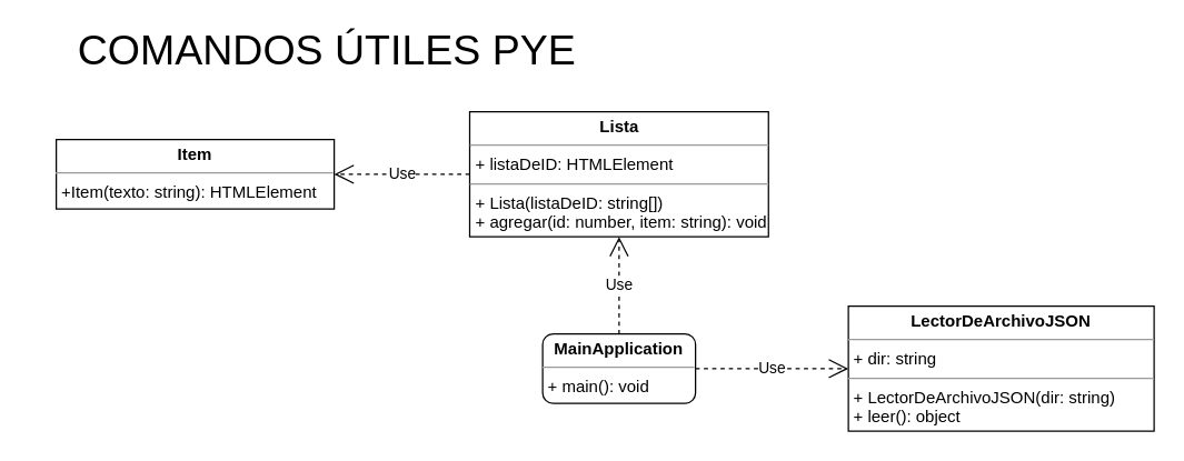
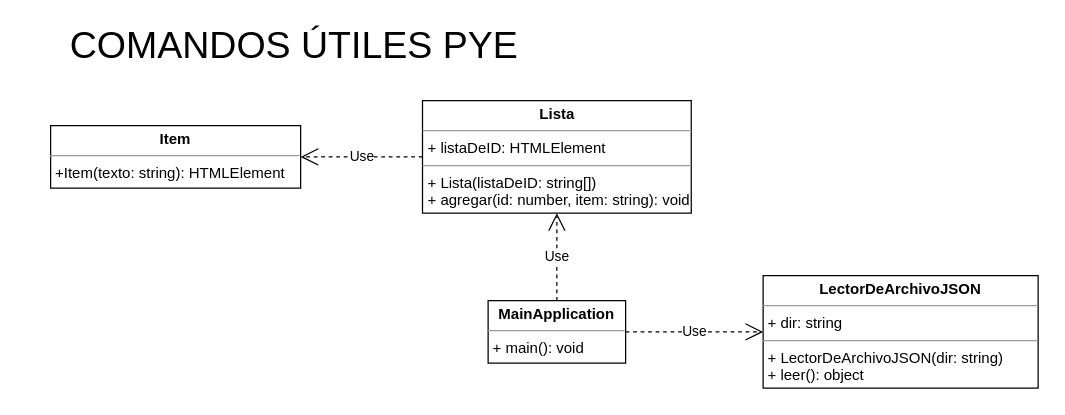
- <mxCell id="2" value="&lt;p style=&quot;margin:0px;margin-top:4px;text-align:center;&quot;&gt;&lt;b&gt;MainApplication&lt;/b&gt;&lt;/p&gt;&lt;hr size=&quot;1&quot;&gt;&lt;p style=&quot;margin:0px;margin-left:4px;&quot;&gt;+ main(): void&lt;/p&gt;" style="verticalAlign=top;align=left;overflow=fill;fontSize=12;fontFamily=Helvetica;html=1;whiteSpace=wrap;rounded=1;" vertex="1" parent="1"><mxGeometry x="390" y="240" width="110" height="50" as="geometry" /></mxCell>
+ <mxCell id="2" value="&lt;p style=&quot;margin:0px;margin-top:4px;text-align:center;&quot;&gt;&lt;b&gt;MainApplication&lt;/b&gt;&lt;/p&gt;&lt;hr size=&quot;1&quot;&gt;&lt;p style=&quot;margin:0px;margin-left:4px;&quot;&gt;+ main(): void&lt;/p&gt;" style="verticalAlign=top;align=left;overflow=fill;fontSize=12;fontFamily=Helvetica;html=1;whiteSpace=wrap;" vertex="1" parent="1"><mxGeometry x="390" y="240" width="110" height="50" as="geometry" /></mxCell>
